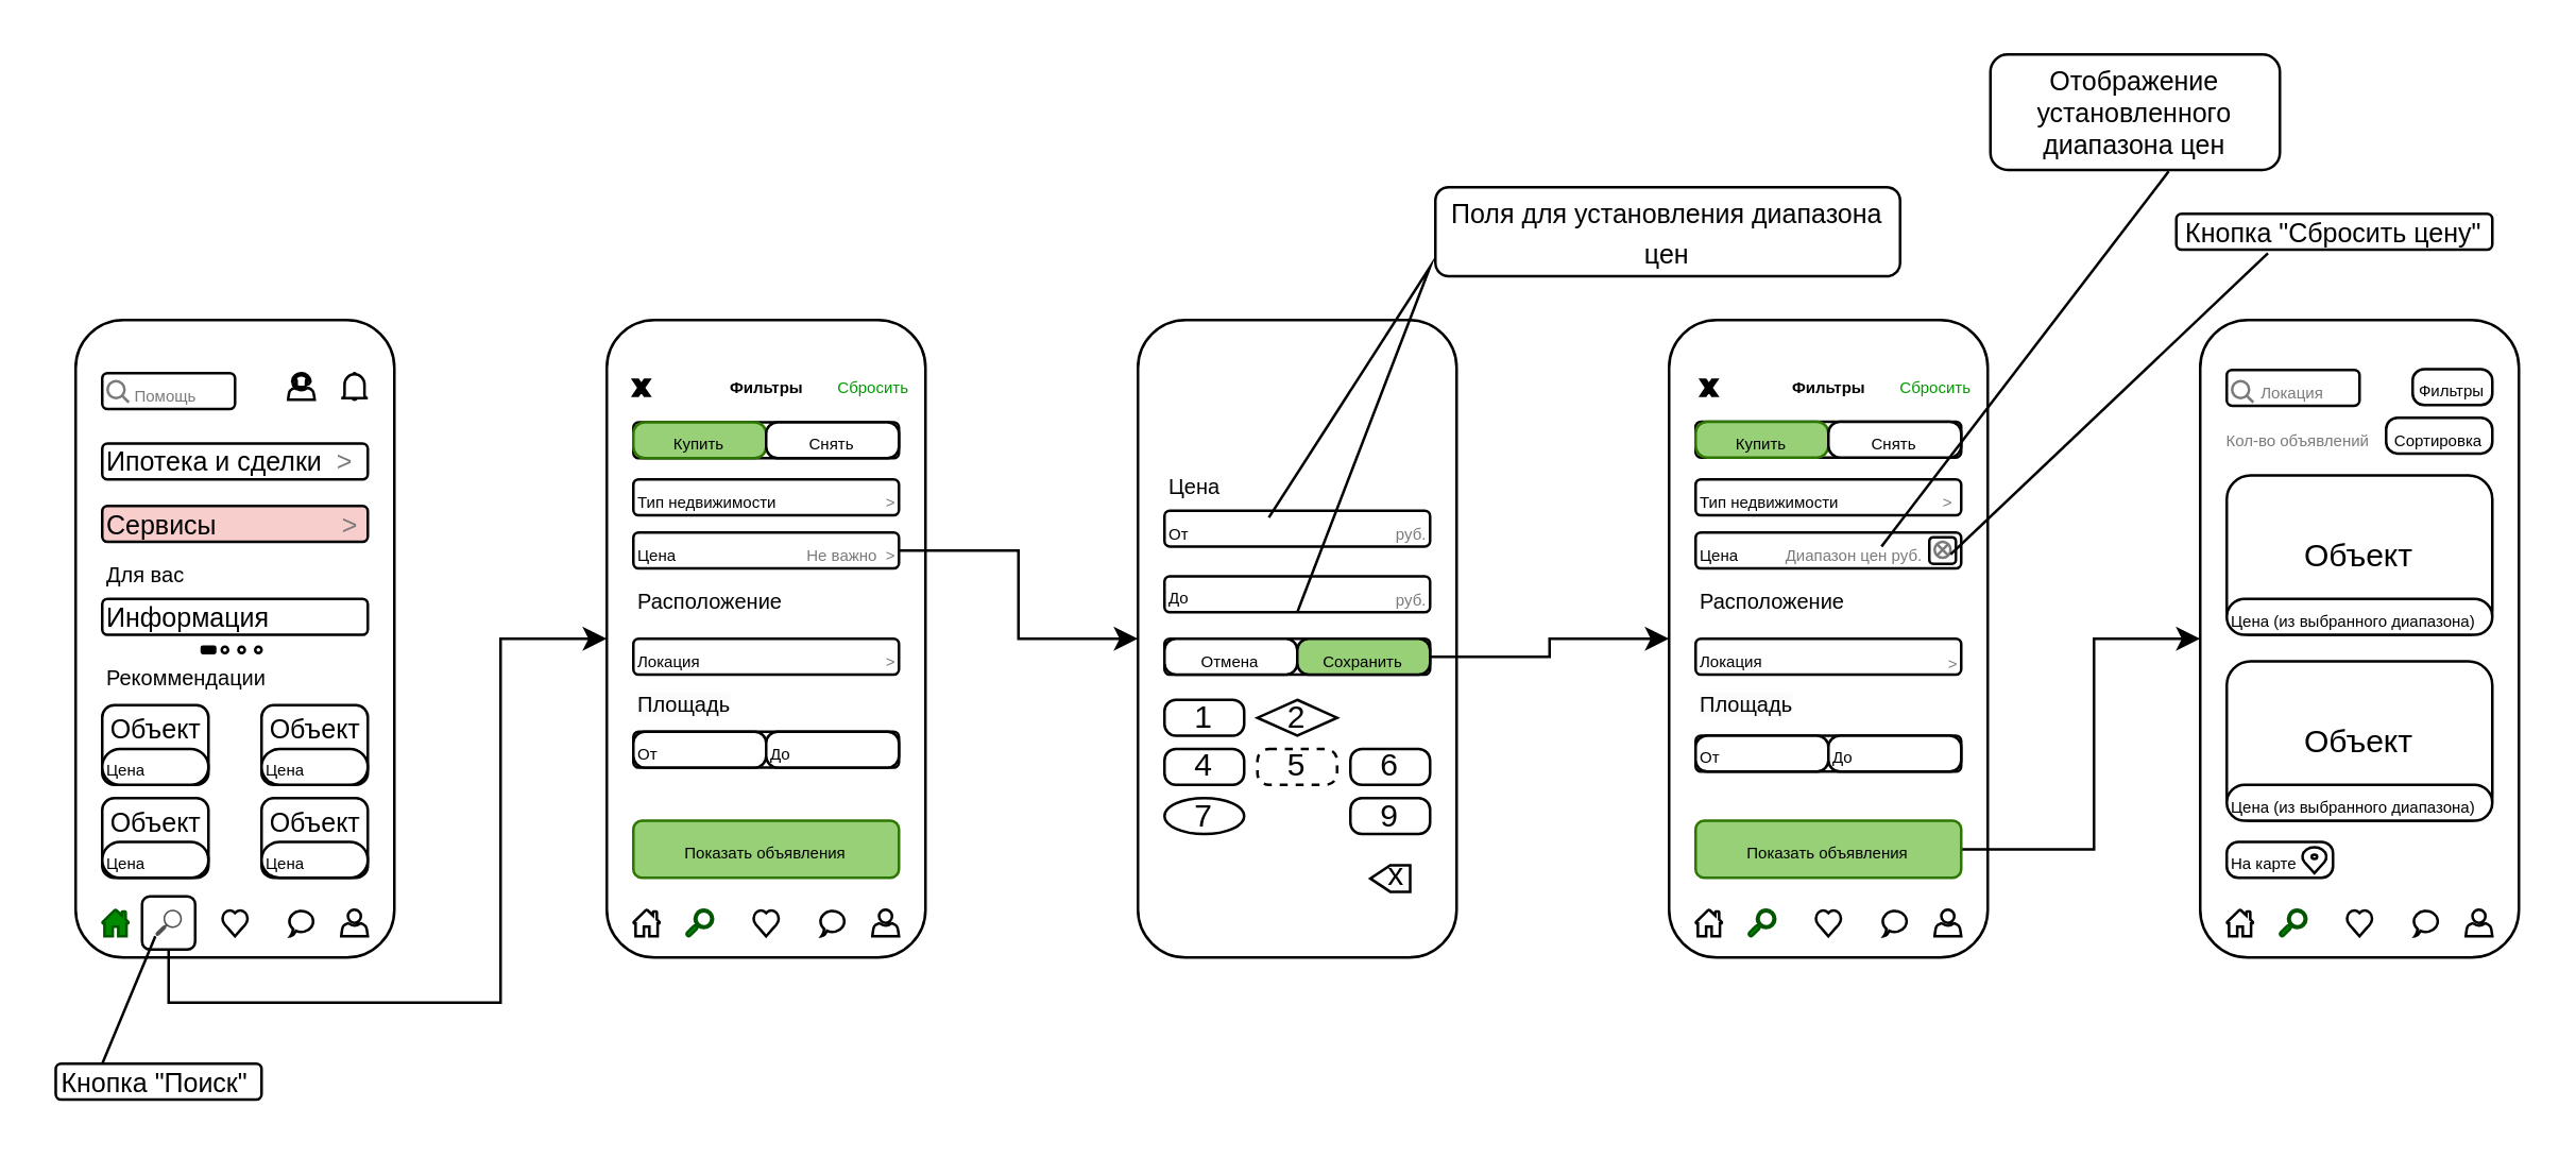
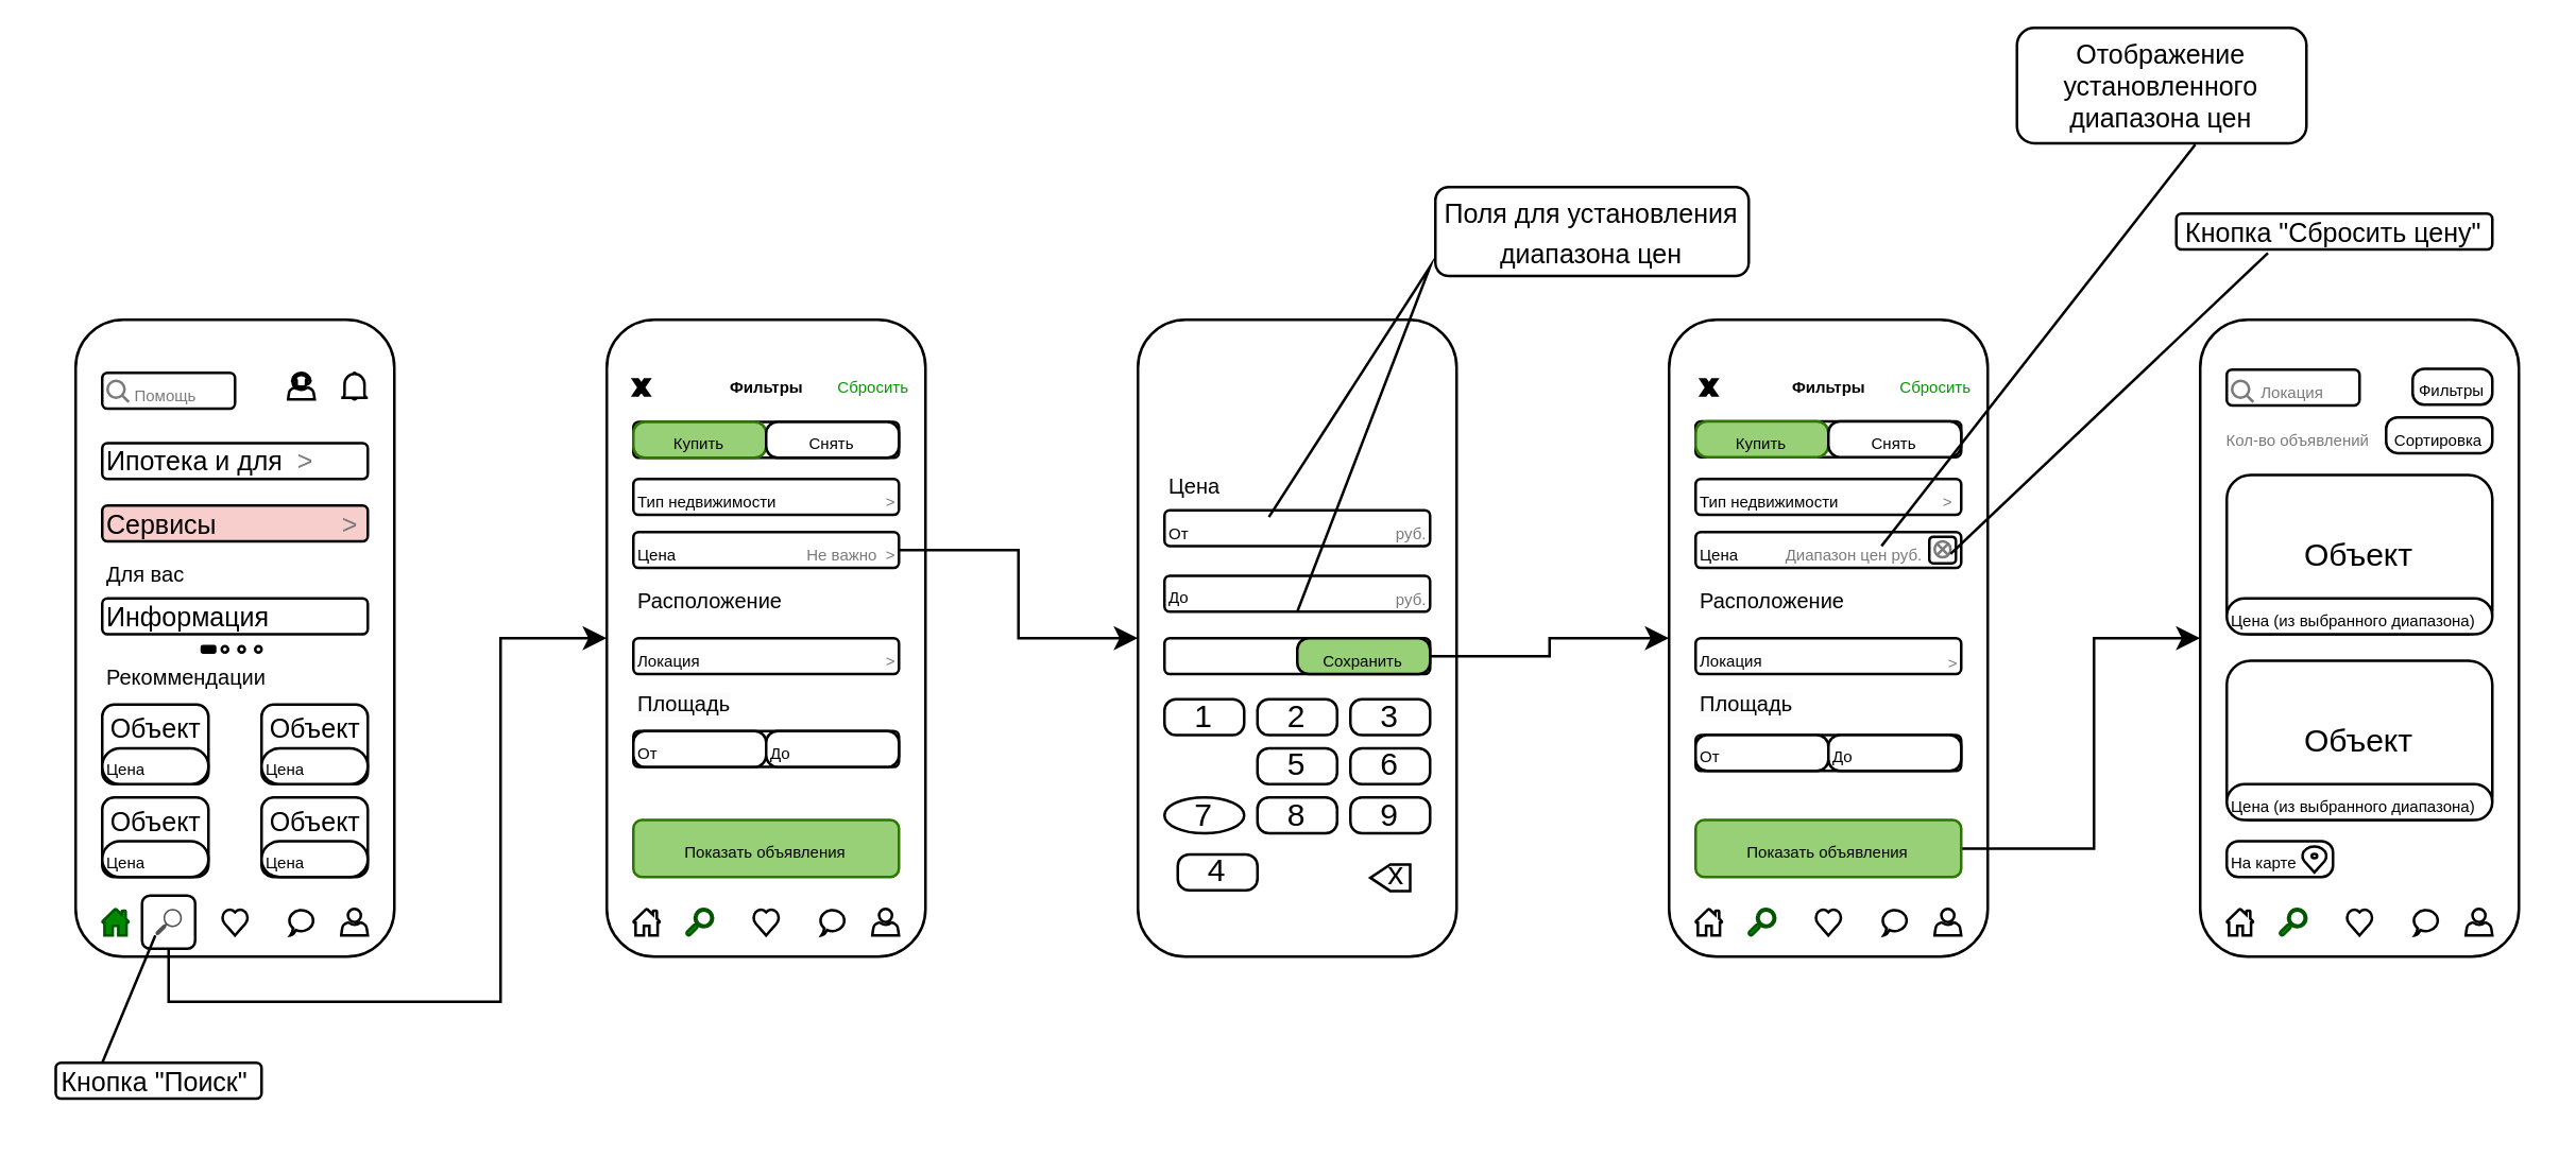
- <mxCell id="129" value="&lt;span style=&quot;font-size: 10px;&quot;&gt;Отображение установленного диапазона цен&lt;/span&gt;" style="rounded=1;whiteSpace=wrap;html=1;align=center;fontSize=10;" vertex="1" parent="1"><mxGeometry x="749" y="20" width="109" height="43.5" as="geometry" /></mxCell>
+ <mxCell id="129" value="&lt;span style=&quot;font-size: 10px;&quot;&gt;Отображение установленного диапазона цен&lt;/span&gt;" style="rounded=1;whiteSpace=wrap;html=1;align=center;fontSize=10;" vertex="1" parent="1"><mxGeometry x="759" y="10" width="109" height="43.5" as="geometry" /></mxCell>
- <mxCell id="123" value="&lt;span style=&quot;font-size: 10px;&quot;&gt;Поля для установления диапазона цен&lt;/span&gt;" style="rounded=1;whiteSpace=wrap;html=1;align=center;" parent="1" vertex="1"><mxGeometry x="540" y="70" width="175" height="33.5" as="geometry" /></mxCell>
+ <mxCell id="123" value="&lt;span style=&quot;font-size: 10px;&quot;&gt;Поля для установления диапазона цен&lt;/span&gt;" style="rounded=1;whiteSpace=wrap;html=1;align=center;" parent="1" vertex="1"><mxGeometry x="540" y="70" width="118" height="33.5" as="geometry" /></mxCell>
- <mxCell id="17" value="&lt;font style=&quot;font-size: 10px;&quot;&gt;Ипотека и сделки&amp;nbsp;&amp;nbsp;&lt;font color=&quot;#7a7a7a&quot;&gt;&amp;gt;&lt;/font&gt;&lt;/font&gt;" style="rounded=1;whiteSpace=wrap;html=1;align=left;" parent="1" vertex="1"><mxGeometry x="38" y="166.5" width="100" height="13.5" as="geometry" /></mxCell>
+ <mxCell id="17" value="&lt;font style=&quot;font-size: 10px;&quot;&gt;Ипотека и для&amp;nbsp;&amp;nbsp;&lt;font color=&quot;#7a7a7a&quot;&gt;&amp;gt;&lt;/font&gt;&lt;/font&gt;" style="rounded=1;whiteSpace=wrap;html=1;align=left;" parent="1" vertex="1"><mxGeometry x="38" y="166.5" width="100" height="13.5" as="geometry" /></mxCell>
- <mxCell id="70" value="&lt;font style=&quot;font-size: 6px;&quot;&gt;Отмена&lt;/font&gt;" style="rounded=1;whiteSpace=wrap;html=1;align=center;arcSize=32;" parent="1" vertex="1"><mxGeometry x="438" y="240" width="50" height="13.5" as="geometry" /></mxCell>
- <mxCell id="74" value="2" style="rhombus;whiteSpace=wrap;html=1;align=center;arcSize=32;" parent="1" vertex="1"><mxGeometry x="473" y="263" width="30" height="13.5" as="geometry" /></mxCell>
+ <mxCell id="74" value="2" style="rounded=1;whiteSpace=wrap;html=1;align=center;arcSize=32;" parent="1" vertex="1"><mxGeometry x="473" y="263" width="30" height="13.5" as="geometry" /></mxCell>
+ <mxCell id="75" value="3" style="rounded=1;whiteSpace=wrap;html=1;align=center;arcSize=32;" parent="1" vertex="1"><mxGeometry x="508" y="263" width="30" height="13.5" as="geometry" /></mxCell>
- <mxCell id="76" value="4" style="rounded=1;whiteSpace=wrap;html=1;align=center;arcSize=32;" parent="1" vertex="1"><mxGeometry x="438" y="281.5" width="30" height="13.5" as="geometry" /></mxCell>
+ <mxCell id="76" value="4" style="rounded=1;whiteSpace=wrap;html=1;align=center;arcSize=32;" parent="1" vertex="1"><mxGeometry x="443" y="321.5" width="30" height="13.5" as="geometry" /></mxCell>
- <mxCell id="77" value="5" style="rounded=1;whiteSpace=wrap;html=1;align=center;arcSize=32;dashed=1;" parent="1" vertex="1"><mxGeometry x="473" y="281.5" width="30" height="13.5" as="geometry" /></mxCell>
+ <mxCell id="77" value="5" style="rounded=1;whiteSpace=wrap;html=1;align=center;arcSize=32;" parent="1" vertex="1"><mxGeometry x="473" y="281.5" width="30" height="13.5" as="geometry" /></mxCell>
+ <mxCell id="80" value="8" style="rounded=1;whiteSpace=wrap;html=1;align=center;arcSize=32;" parent="1" vertex="1"><mxGeometry x="473" y="300" width="30" height="13.5" as="geometry" /></mxCell>
